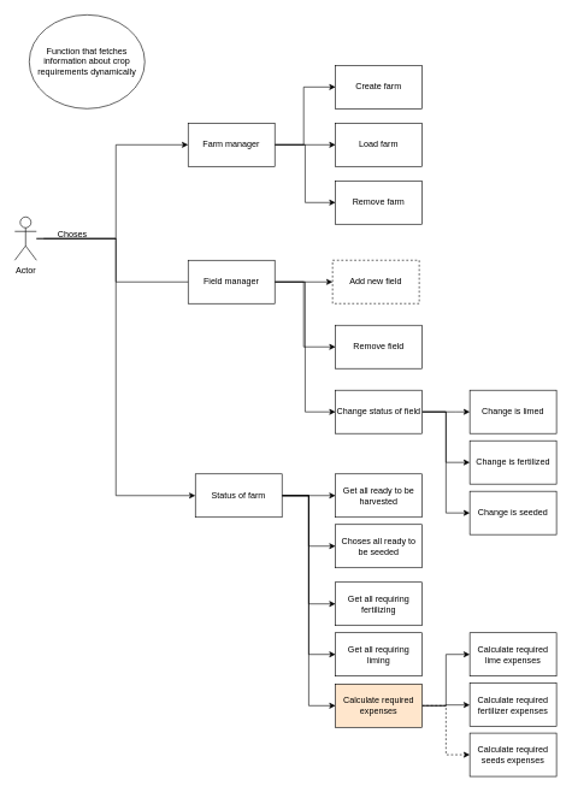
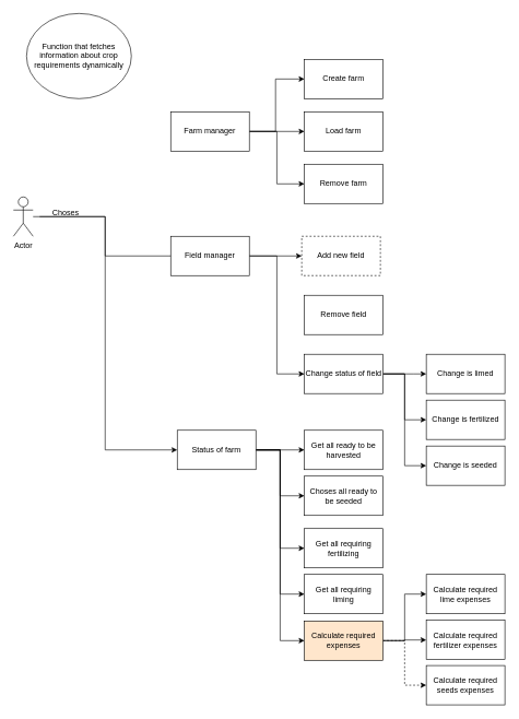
- <mxCell id="9" style="edgeStyle=orthogonalEdgeStyle;rounded=0;orthogonalLoop=1;jettySize=auto;html=1;entryX=0;entryY=0.5;entryDx=0;entryDy=0;" edge="1" parent="1" source="12" target="5"><mxGeometry relative="1" as="geometry"><Array as="points"><mxPoint x="160" y="330" /><mxPoint x="160" y="200" /></Array></mxGeometry></mxCell>
- <mxCell id="14" value="" style="edgeStyle=orthogonalEdgeStyle;rounded=0;orthogonalLoop=1;jettySize=auto;html=1;" edge="1" parent="1" source="16" target="25"><mxGeometry relative="1" as="geometry"><Array as="points"><mxPoint x="420" y="390" /><mxPoint x="420" y="480" /></Array></mxGeometry></mxCell>
